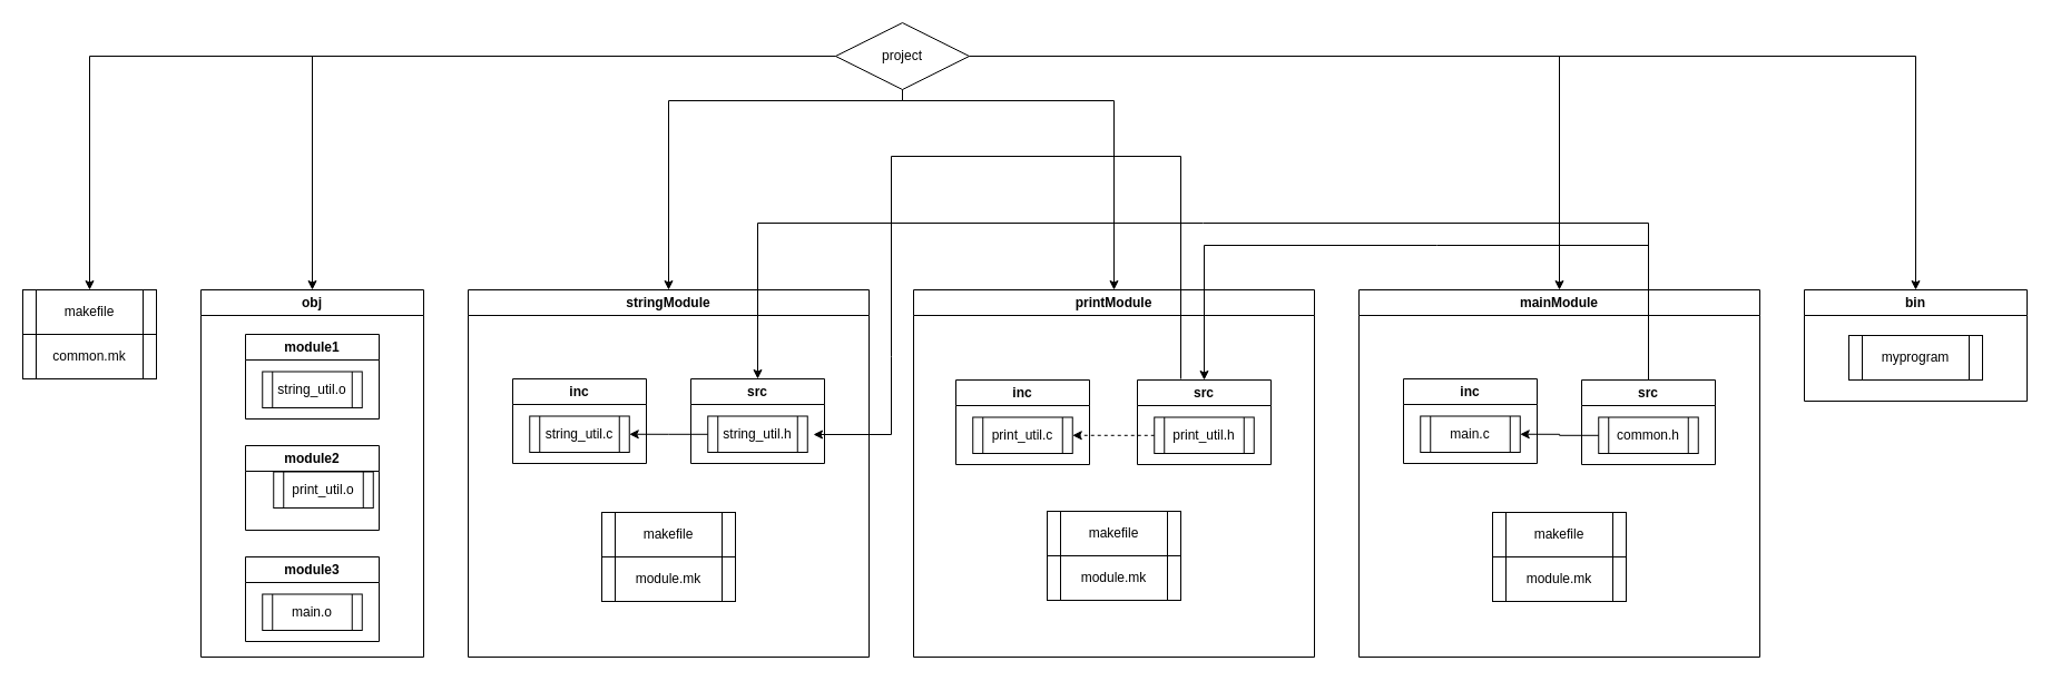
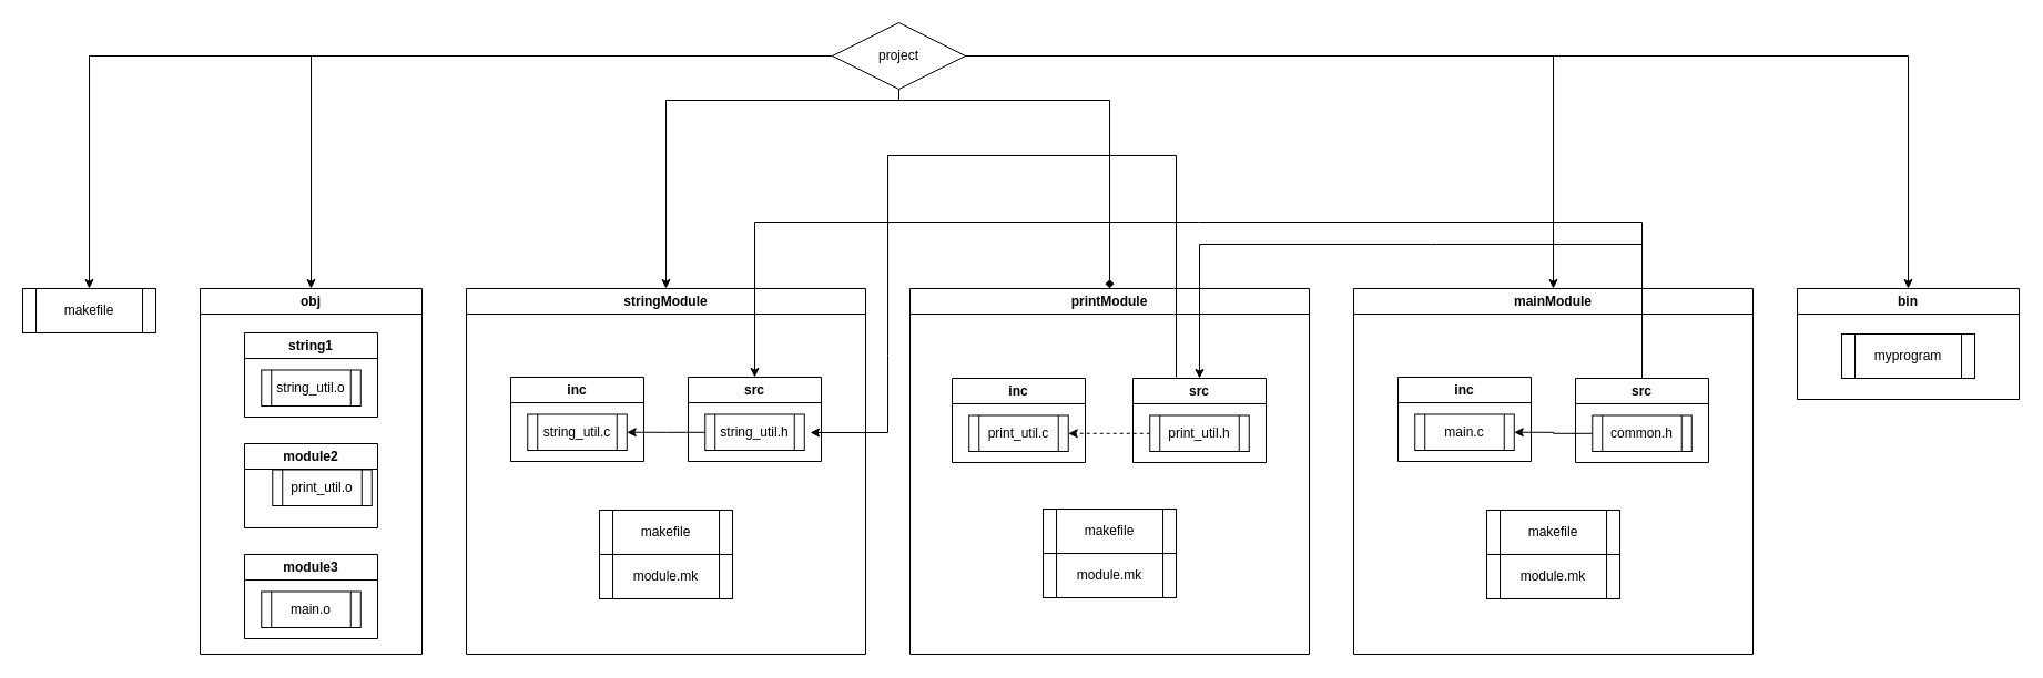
- <mxCell id="6" style="edgeStyle=orthogonalEdgeStyle;rounded=0;orthogonalLoop=1;jettySize=auto;html=1;" parent="1" source="8" target="9" edge="1"><mxGeometry relative="1" as="geometry"><Array as="points"><mxPoint x="810" y="90" /><mxPoint x="1000" y="90" /></Array></mxGeometry></mxCell>
+ <mxCell id="6" style="edgeStyle=orthogonalEdgeStyle;rounded=0;orthogonalLoop=1;jettySize=auto;html=1;endArrow=diamond;" parent="1" source="8" target="9" edge="1"><mxGeometry relative="1" as="geometry"><Array as="points"><mxPoint x="810" y="90" /><mxPoint x="1000" y="90" /></Array></mxGeometry></mxCell>
- <mxCell id="32" value="module1" style="swimlane;whiteSpace=wrap;html=1;startSize=23;" parent="27" vertex="1"><mxGeometry x="40" y="40" width="120" height="76" as="geometry" /></mxCell>
+ <mxCell id="32" value="string1" style="swimlane;whiteSpace=wrap;html=1;startSize=23;" parent="27" vertex="1"><mxGeometry x="40" y="40" width="120" height="76" as="geometry" /></mxCell>
- <mxCell id="18" value="common.mk" style="shape=process;whiteSpace=wrap;html=1;backgroundOutline=1;" parent="1" vertex="1"><mxGeometry x="20" y="300" width="120" height="40" as="geometry" /></mxCell>
